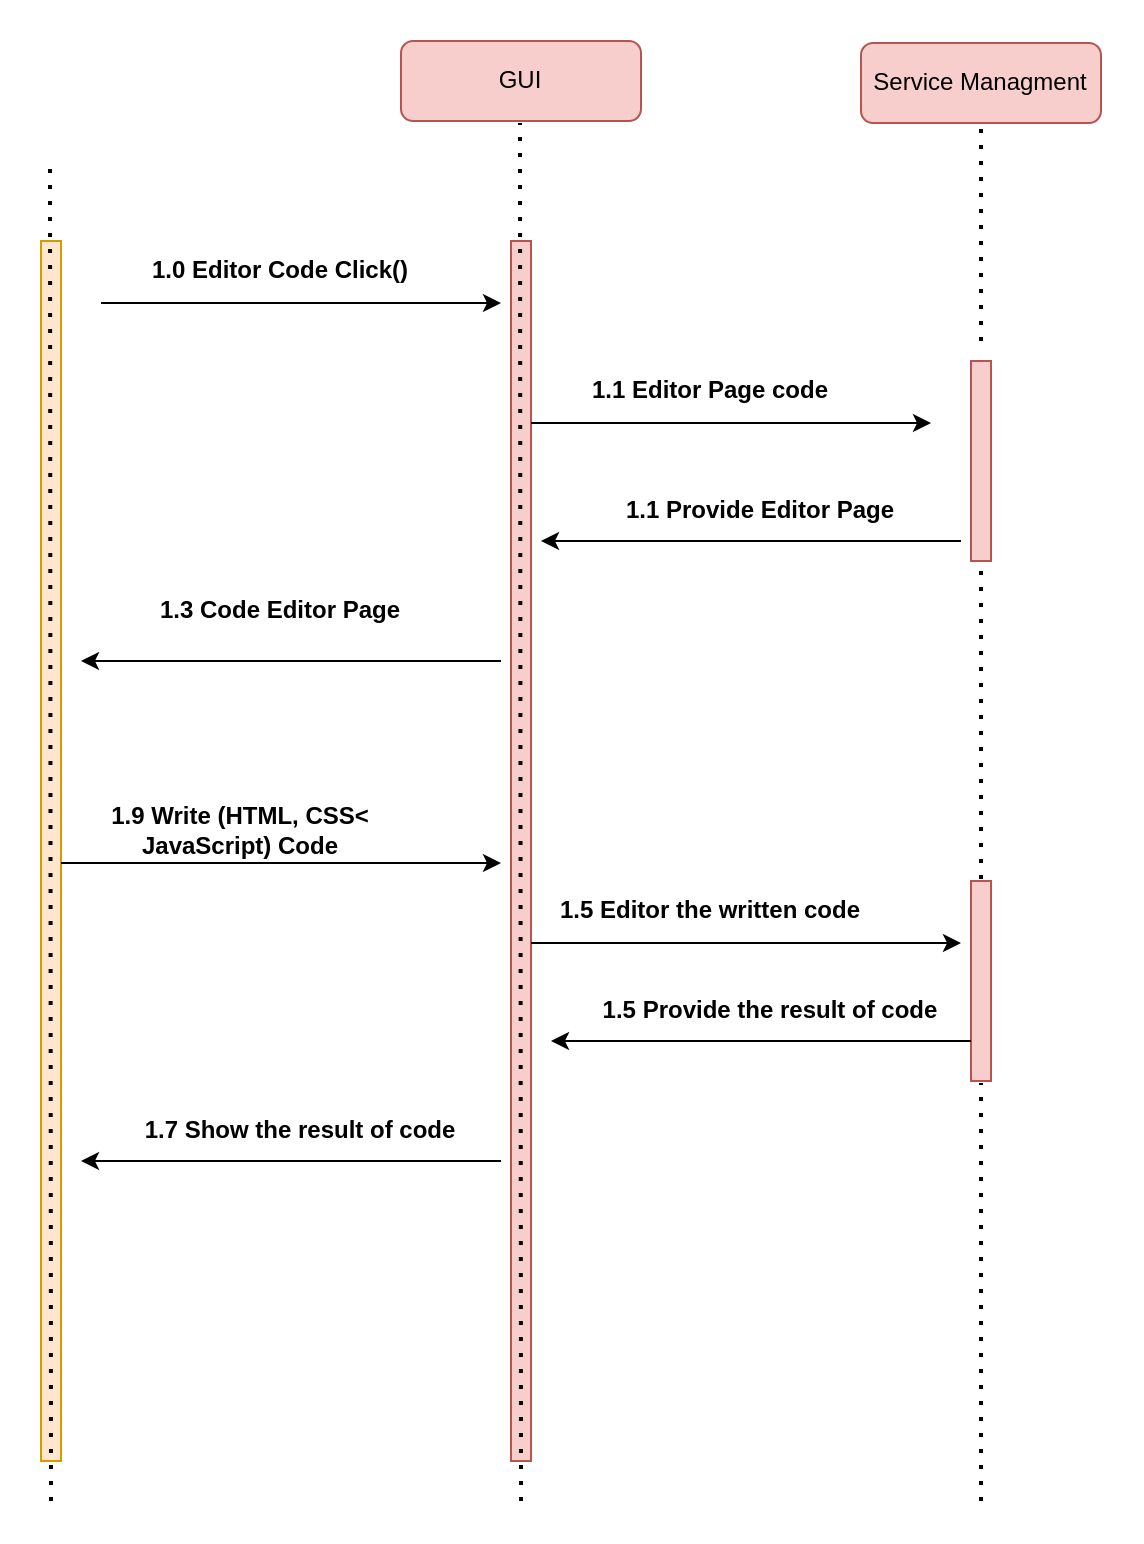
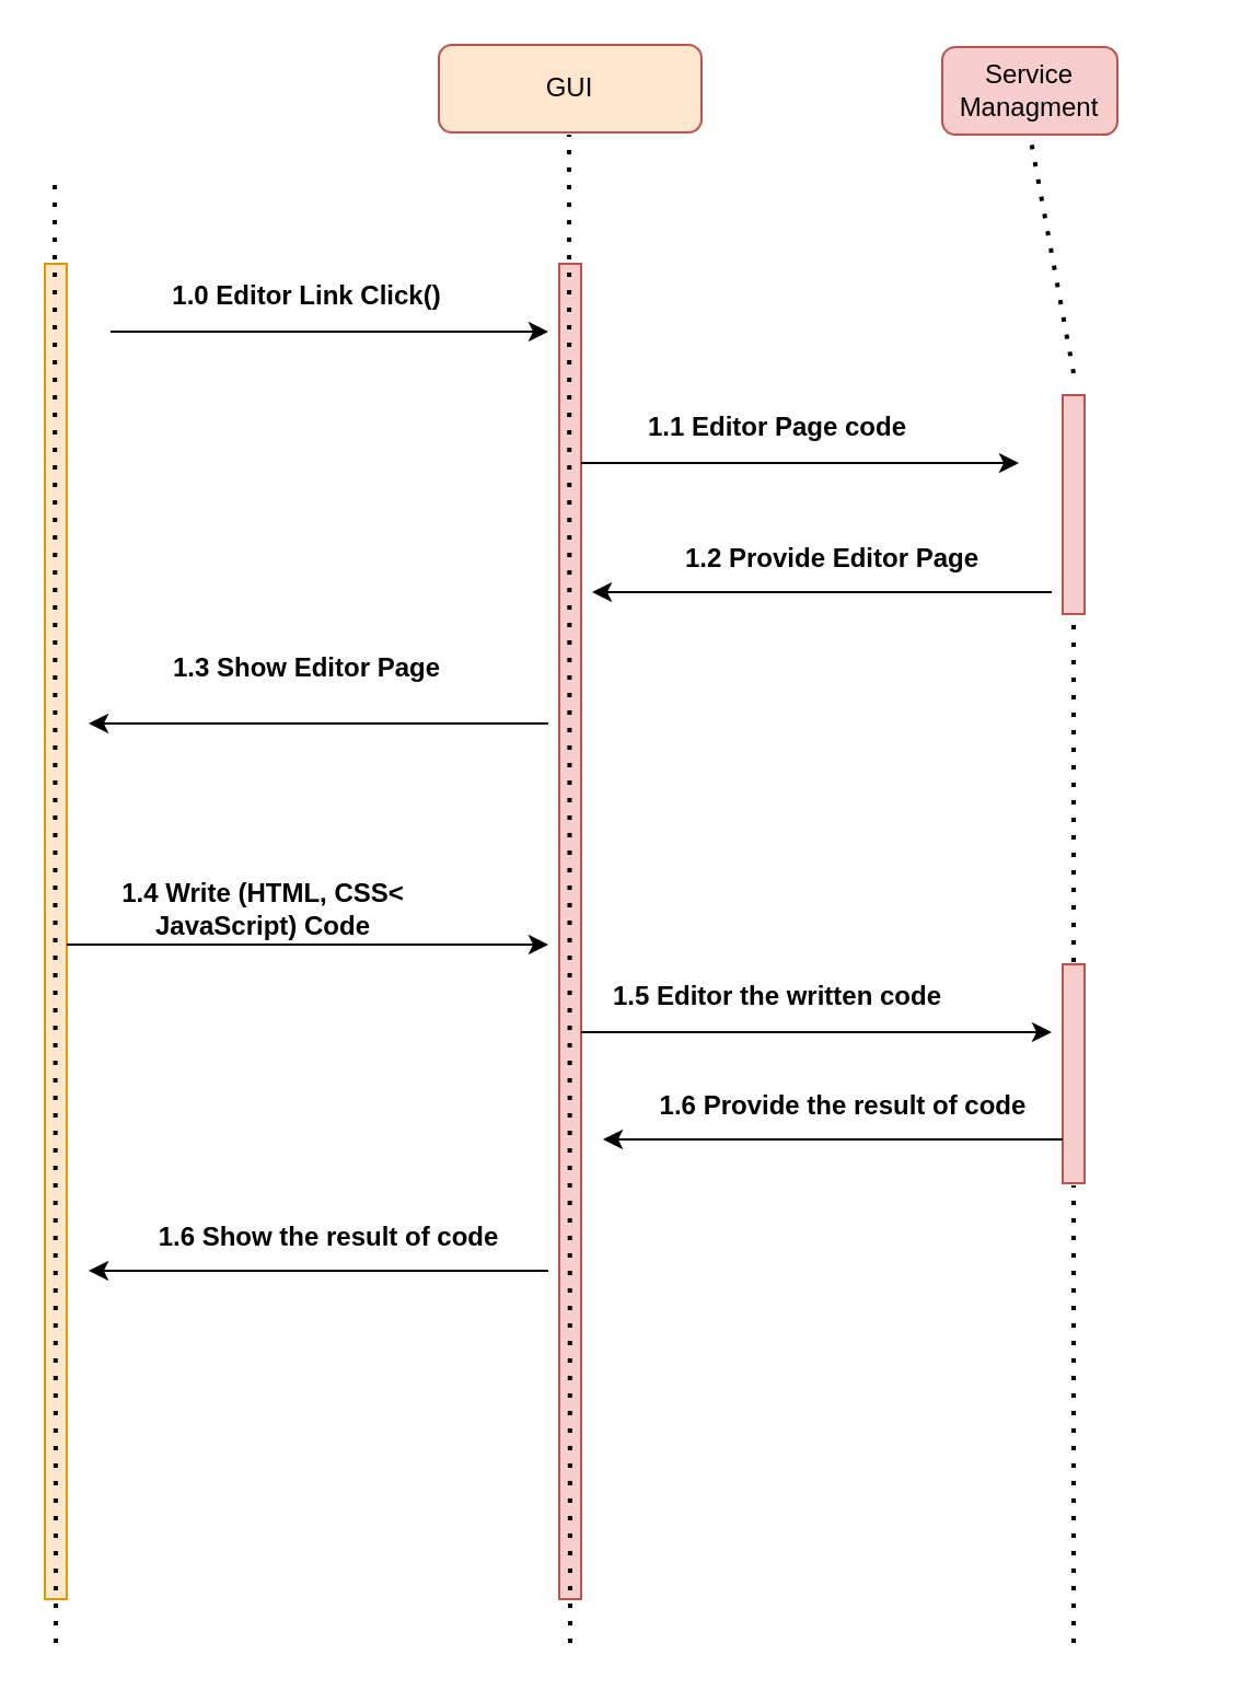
- <mxCell id="7" value="GUI" style="rounded=1;whiteSpace=wrap;html=1;fillColor=#f8cecc;strokeColor=#b85450;" parent="1" vertex="1"><mxGeometry x="200" y="20" width="120" height="40" as="geometry" /></mxCell>
+ <mxCell id="7" value="GUI" style="rounded=1;whiteSpace=wrap;html=1;fillColor=#ffe6cc;strokeColor=#b85450;" parent="1" vertex="1"><mxGeometry x="200" y="20" width="120" height="40" as="geometry" /></mxCell>
- <mxCell id="2" value="Service Managment" style="rounded=1;whiteSpace=wrap;html=1;fillColor=#f8cecc;strokeColor=#b85450;" parent="1" vertex="1"><mxGeometry x="430" y="21" width="120" height="40" as="geometry" /></mxCell>
+ <mxCell id="2" value="Service Managment" style="rounded=1;whiteSpace=wrap;html=1;fillColor=#f8cecc;strokeColor=#b85450;" parent="1" vertex="1"><mxGeometry x="430" y="21" width="80" height="40" as="geometry" /></mxCell>
- <mxCell id="6" value="&lt;font style=&quot;font-size: 12px&quot;&gt;1.0 Editor Code Click()&lt;/font&gt;" style="text;html=1;strokeColor=none;fillColor=none;align=center;verticalAlign=middle;whiteSpace=wrap;rounded=0;shadow=0;glass=0;sketch=0;fontSize=12;fontStyle=1" parent="1" vertex="1"><mxGeometry x="50" y="130" width="180" height="10" as="geometry" /></mxCell>
+ <mxCell id="6" value="&lt;font style=&quot;font-size: 12px&quot;&gt;1.0 Editor Link Click()&lt;/font&gt;" style="text;html=1;strokeColor=none;fillColor=none;align=center;verticalAlign=middle;whiteSpace=wrap;rounded=0;shadow=0;glass=0;sketch=0;fontSize=12;fontStyle=1" parent="1" vertex="1"><mxGeometry x="50" y="130" width="180" height="10" as="geometry" /></mxCell>
- <mxCell id="14" value="&lt;font style=&quot;font-size: 12px&quot;&gt;1.1 Provide Editor Page&lt;/font&gt;" style="text;html=1;strokeColor=none;fillColor=none;align=center;verticalAlign=middle;whiteSpace=wrap;rounded=0;shadow=0;glass=0;sketch=0;fontSize=12;fontStyle=1" parent="1" vertex="1"><mxGeometry x="290" y="250" width="180" height="10" as="geometry" /></mxCell>
+ <mxCell id="14" value="&lt;font style=&quot;font-size: 12px&quot;&gt;1.2 Provide Editor Page&lt;/font&gt;" style="text;html=1;strokeColor=none;fillColor=none;align=center;verticalAlign=middle;whiteSpace=wrap;rounded=0;shadow=0;glass=0;sketch=0;fontSize=12;fontStyle=1" parent="1" vertex="1"><mxGeometry x="290" y="250" width="180" height="10" as="geometry" /></mxCell>
- <mxCell id="16" value="&lt;font style=&quot;font-size: 12px&quot;&gt;1.3 Code Editor Page&lt;/font&gt;" style="text;html=1;strokeColor=none;fillColor=none;align=center;verticalAlign=middle;whiteSpace=wrap;rounded=0;shadow=0;glass=0;sketch=0;fontSize=12;fontStyle=1" parent="1" vertex="1"><mxGeometry x="50" y="300" width="180" height="10" as="geometry" /></mxCell>
+ <mxCell id="16" value="&lt;font style=&quot;font-size: 12px&quot;&gt;1.3 Show Editor Page&lt;/font&gt;" style="text;html=1;strokeColor=none;fillColor=none;align=center;verticalAlign=middle;whiteSpace=wrap;rounded=0;shadow=0;glass=0;sketch=0;fontSize=12;fontStyle=1" parent="1" vertex="1"><mxGeometry x="50" y="300" width="180" height="10" as="geometry" /></mxCell>
- <mxCell id="18" value="&lt;font style=&quot;font-size: 12px&quot;&gt;1.9 Write (HTML, CSS&amp;lt; JavaScript) Code&lt;/font&gt;" style="text;html=1;strokeColor=none;fillColor=none;align=center;verticalAlign=middle;whiteSpace=wrap;rounded=0;shadow=0;glass=0;sketch=0;fontSize=12;fontStyle=1" parent="1" vertex="1"><mxGeometry x="30" y="410" width="180" height="10" as="geometry" /></mxCell>
+ <mxCell id="18" value="&lt;font style=&quot;font-size: 12px&quot;&gt;1.4 Write (HTML, CSS&amp;lt; JavaScript) Code&lt;/font&gt;" style="text;html=1;strokeColor=none;fillColor=none;align=center;verticalAlign=middle;whiteSpace=wrap;rounded=0;shadow=0;glass=0;sketch=0;fontSize=12;fontStyle=1" parent="1" vertex="1"><mxGeometry x="30" y="410" width="180" height="10" as="geometry" /></mxCell>
- <mxCell id="24" value="&lt;font style=&quot;font-size: 12px&quot;&gt;1.5 Provide the result of code&lt;/font&gt;" style="text;html=1;strokeColor=none;fillColor=none;align=center;verticalAlign=middle;whiteSpace=wrap;rounded=0;shadow=0;glass=0;sketch=0;fontSize=12;fontStyle=1" parent="1" vertex="1"><mxGeometry x="295" y="500" width="180" height="10" as="geometry" /></mxCell>
+ <mxCell id="24" value="&lt;font style=&quot;font-size: 12px&quot;&gt;1.6 Provide the result of code&lt;/font&gt;" style="text;html=1;strokeColor=none;fillColor=none;align=center;verticalAlign=middle;whiteSpace=wrap;rounded=0;shadow=0;glass=0;sketch=0;fontSize=12;fontStyle=1" parent="1" vertex="1"><mxGeometry x="295" y="500" width="180" height="10" as="geometry" /></mxCell>
- <mxCell id="26" value="&lt;font style=&quot;font-size: 12px&quot;&gt;1.7 Show the result of code&lt;/font&gt;" style="text;html=1;strokeColor=none;fillColor=none;align=center;verticalAlign=middle;whiteSpace=wrap;rounded=0;shadow=0;glass=0;sketch=0;fontSize=12;fontStyle=1" parent="1" vertex="1"><mxGeometry x="60" y="560" width="180" height="10" as="geometry" /></mxCell>
+ <mxCell id="26" value="&lt;font style=&quot;font-size: 12px&quot;&gt;1.6 Show the result of code&lt;/font&gt;" style="text;html=1;strokeColor=none;fillColor=none;align=center;verticalAlign=middle;whiteSpace=wrap;rounded=0;shadow=0;glass=0;sketch=0;fontSize=12;fontStyle=1" parent="1" vertex="1"><mxGeometry x="60" y="560" width="180" height="10" as="geometry" /></mxCell>
